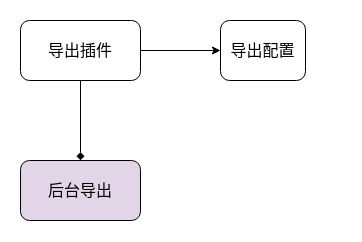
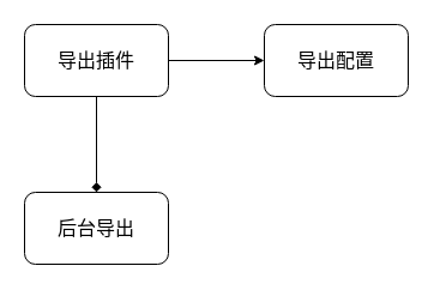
- <mxCell id="5" value="导出配置" style="rounded=1;whiteSpace=wrap;html=1;fontSize=16;" vertex="1" parent="1"><mxGeometry x="220" y="20" width="85" height="60" as="geometry" /></mxCell>
+ <mxCell id="5" value="导出配置" style="rounded=1;whiteSpace=wrap;html=1;fontSize=16;" vertex="1" parent="1"><mxGeometry x="220" y="20" width="120" height="60" as="geometry" /></mxCell>
- <mxCell id="6" value="后台导出" style="rounded=1;whiteSpace=wrap;html=1;fontSize=16;fillColor=#e1d5e7;" vertex="1" parent="1"><mxGeometry x="20" y="160" width="120" height="60" as="geometry" /></mxCell>
+ <mxCell id="6" value="后台导出" style="rounded=1;whiteSpace=wrap;html=1;fontSize=16;" vertex="1" parent="1"><mxGeometry x="20" y="160" width="120" height="60" as="geometry" /></mxCell>
